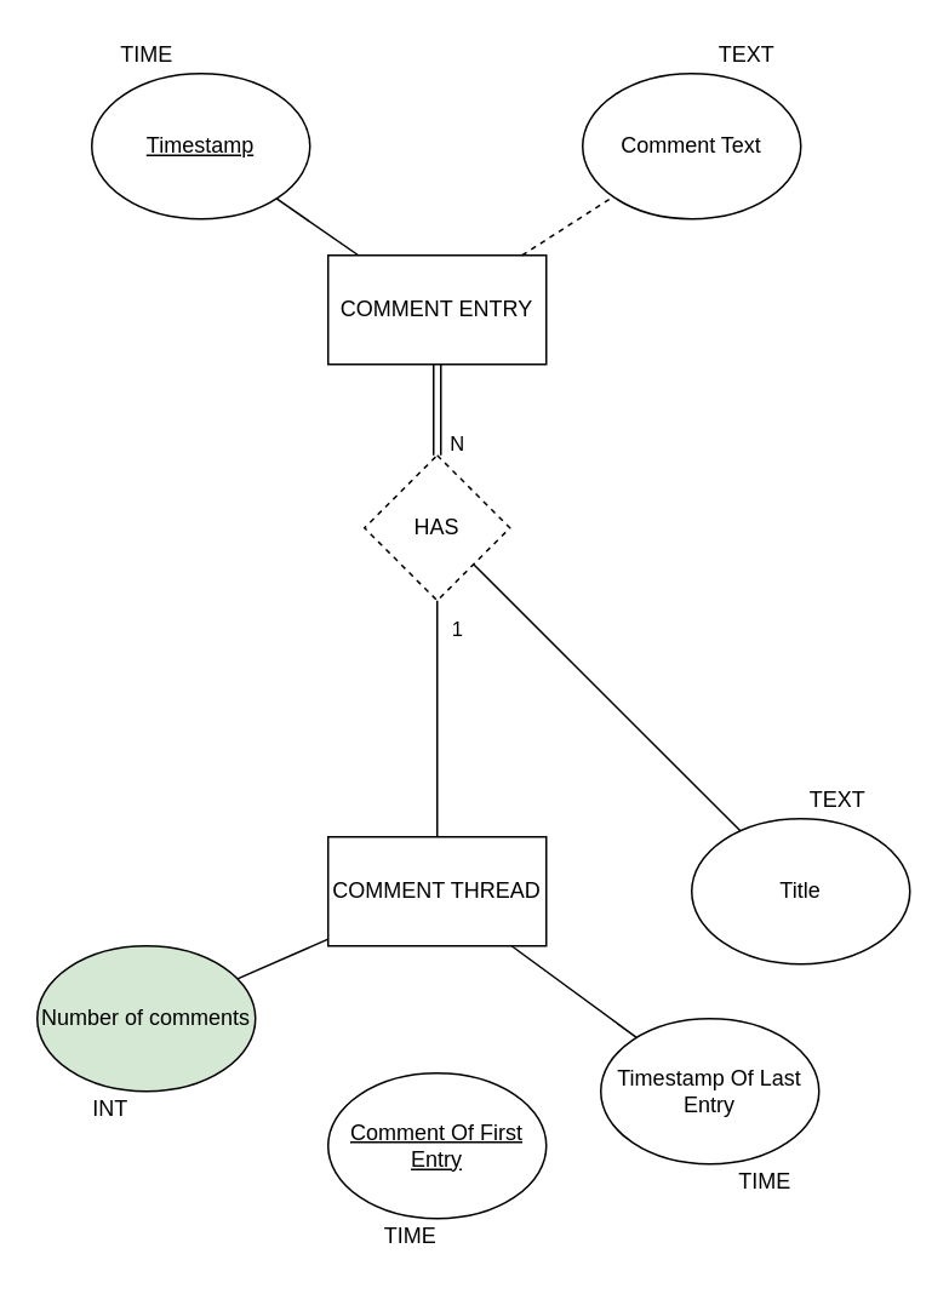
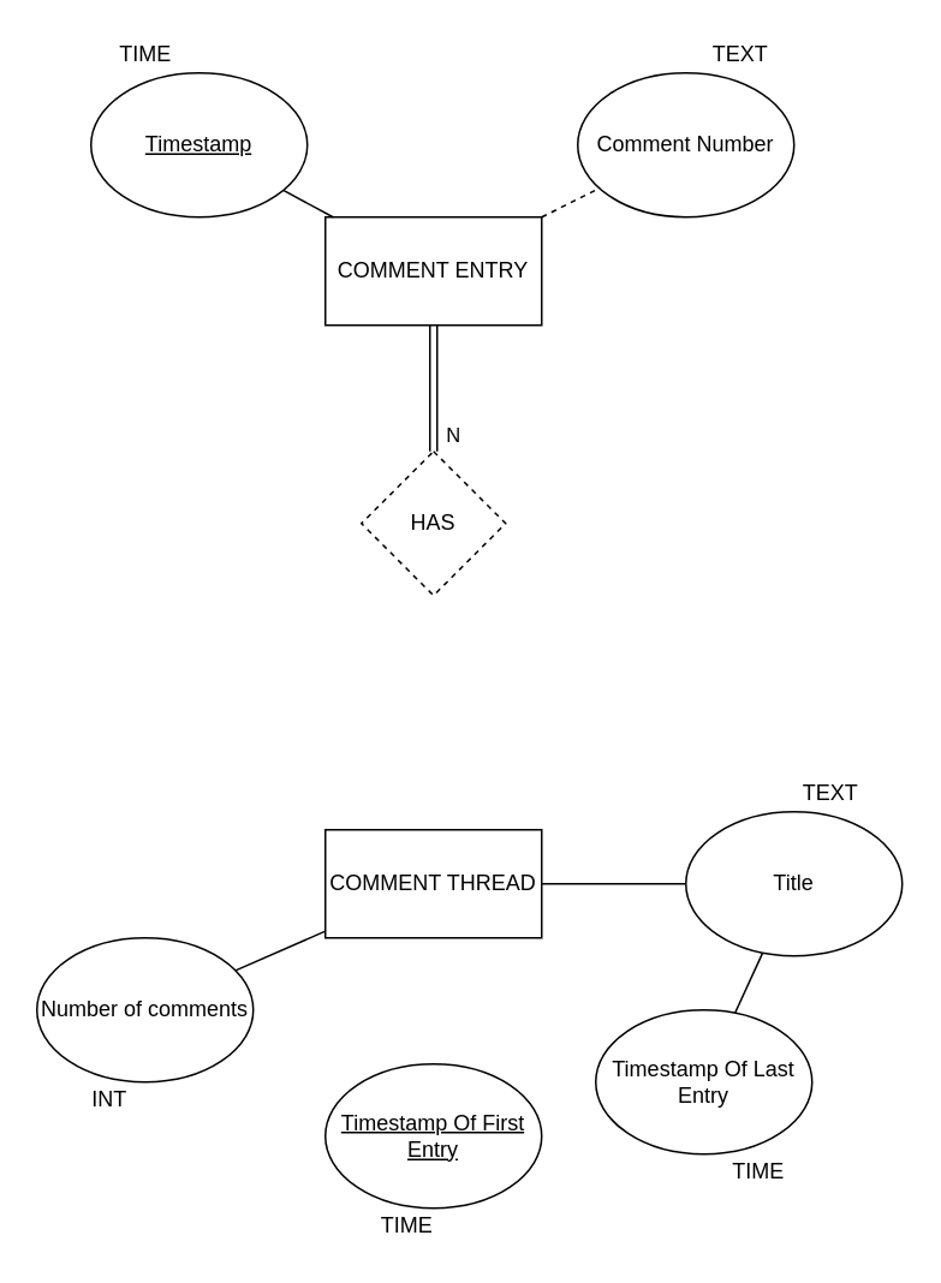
- <mxCell id="4" value="Comment Text" style="ellipse;whiteSpace=wrap;html=1;" vertex="1" parent="1"><mxGeometry x="320" y="40" width="120" height="80" as="geometry" /></mxCell>
+ <mxCell id="4" value="Comment Number" style="ellipse;whiteSpace=wrap;html=1;" vertex="1" parent="1"><mxGeometry x="320" y="40" width="120" height="80" as="geometry" /></mxCell>
- <mxCell id="2" value="COMMENT ENTRY" style="rounded=0;whiteSpace=wrap;html=1;" vertex="1" parent="1"><mxGeometry x="180" y="140" width="120" height="60" as="geometry" /></mxCell>
+ <mxCell id="2" value="COMMENT ENTRY" style="rounded=0;whiteSpace=wrap;html=1;" vertex="1" parent="1"><mxGeometry x="180" y="120" width="120" height="60" as="geometry" /></mxCell>
- <mxCell id="19" value="" style="endArrow=none;html=1;" edge="1" parent="1" source="18" target="6"><mxGeometry width="50" height="50" relative="1" as="geometry"><mxPoint x="407.058" y="602.064" as="sourcePoint" /><mxPoint x="296.154" y="530" as="targetPoint" /></mxGeometry></mxCell>
+ <mxCell id="19" value="" style="endArrow=none;html=1;" edge="1" parent="1" source="18" target="5"><mxGeometry width="50" height="50" relative="1" as="geometry"><mxPoint x="407.058" y="602.064" as="sourcePoint" /><mxPoint x="296.154" y="530" as="targetPoint" /></mxGeometry></mxCell>
- <mxCell id="7" value="" style="endArrow=none;html=1;" edge="1" parent="1" source="6" target="5"><mxGeometry width="50" height="50" relative="1" as="geometry"><mxPoint x="400" y="320" as="sourcePoint" /><mxPoint x="450" y="270" as="targetPoint" /></mxGeometry></mxCell>
- <mxCell id="8" value="1" style="edgeLabel;html=1;align=center;verticalAlign=middle;resizable=0;points=[];" vertex="1" connectable="0" parent="7"><mxGeometry x="-0.767" y="1" relative="1" as="geometry"><mxPoint x="9" as="offset" /></mxGeometry></mxCell>
- <mxCell id="17" value="" style="endArrow=none;html=1;" edge="1" parent="1" source="16" target="5"><mxGeometry width="50" height="50" relative="1" as="geometry"><mxPoint x="190" y="522.105" as="sourcePoint" /><mxPoint x="112.514" y="550.653" as="targetPoint" /></mxGeometry></mxCell>
+ <mxCell id="17" value="" style="endArrow=none;html=1;" edge="1" parent="1" source="16" target="18"><mxGeometry width="50" height="50" relative="1" as="geometry"><mxPoint x="190" y="522.105" as="sourcePoint" /><mxPoint x="112.514" y="550.653" as="targetPoint" /></mxGeometry></mxCell>
- <mxCell id="12" value="Number of comments" style="ellipse;whiteSpace=wrap;html=1;fillColor=#d5e8d4;" vertex="1" parent="1"><mxGeometry x="20" y="520" width="120" height="80" as="geometry" /></mxCell>
+ <mxCell id="12" value="Number of comments" style="ellipse;whiteSpace=wrap;html=1;" vertex="1" parent="1"><mxGeometry x="20" y="520" width="120" height="80" as="geometry" /></mxCell>
- <mxCell id="11" value="Comment Of First Entry" style="ellipse;whiteSpace=wrap;html=1;fontStyle=4" vertex="1" parent="1"><mxGeometry x="180" y="590" width="120" height="80" as="geometry" /></mxCell>
+ <mxCell id="11" value="Timestamp Of First Entry" style="ellipse;whiteSpace=wrap;html=1;fontStyle=4" vertex="1" parent="1"><mxGeometry x="180" y="590" width="120" height="80" as="geometry" /></mxCell>
